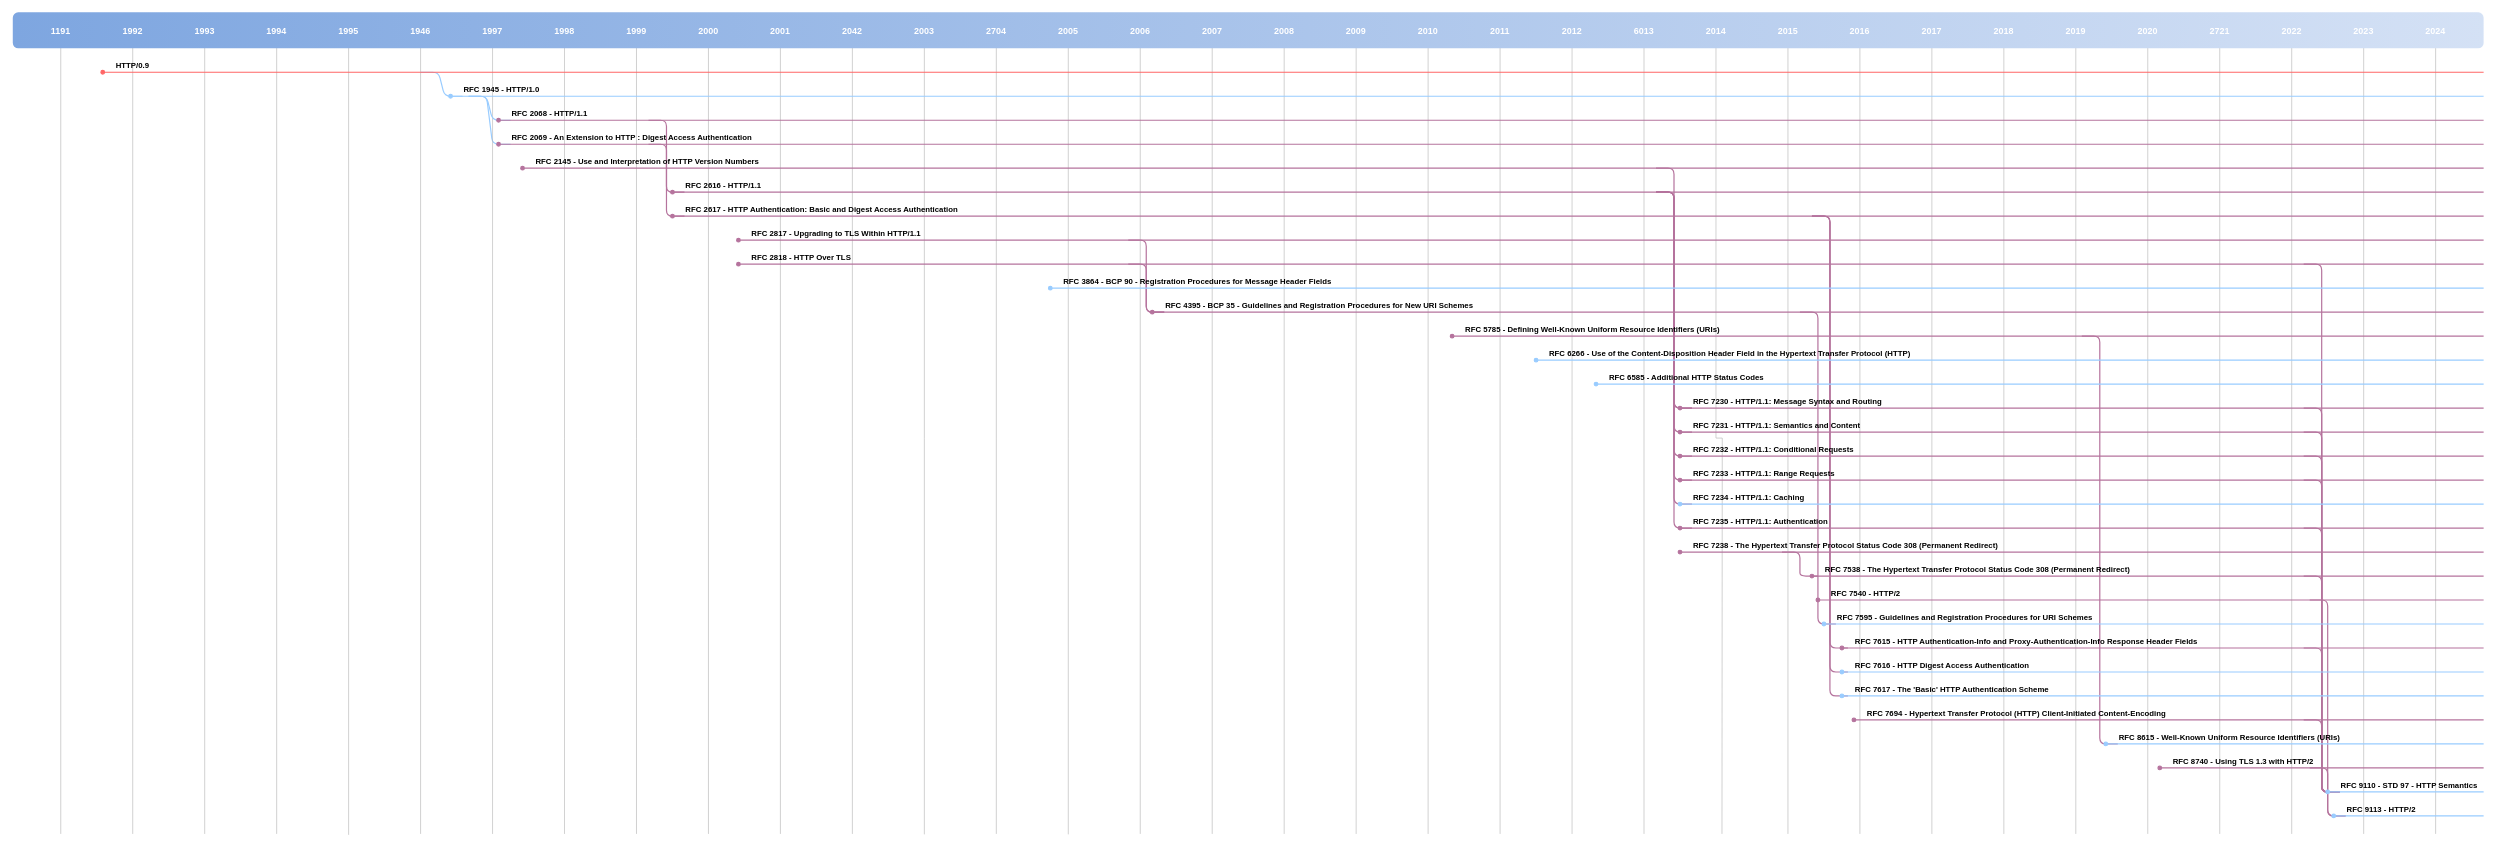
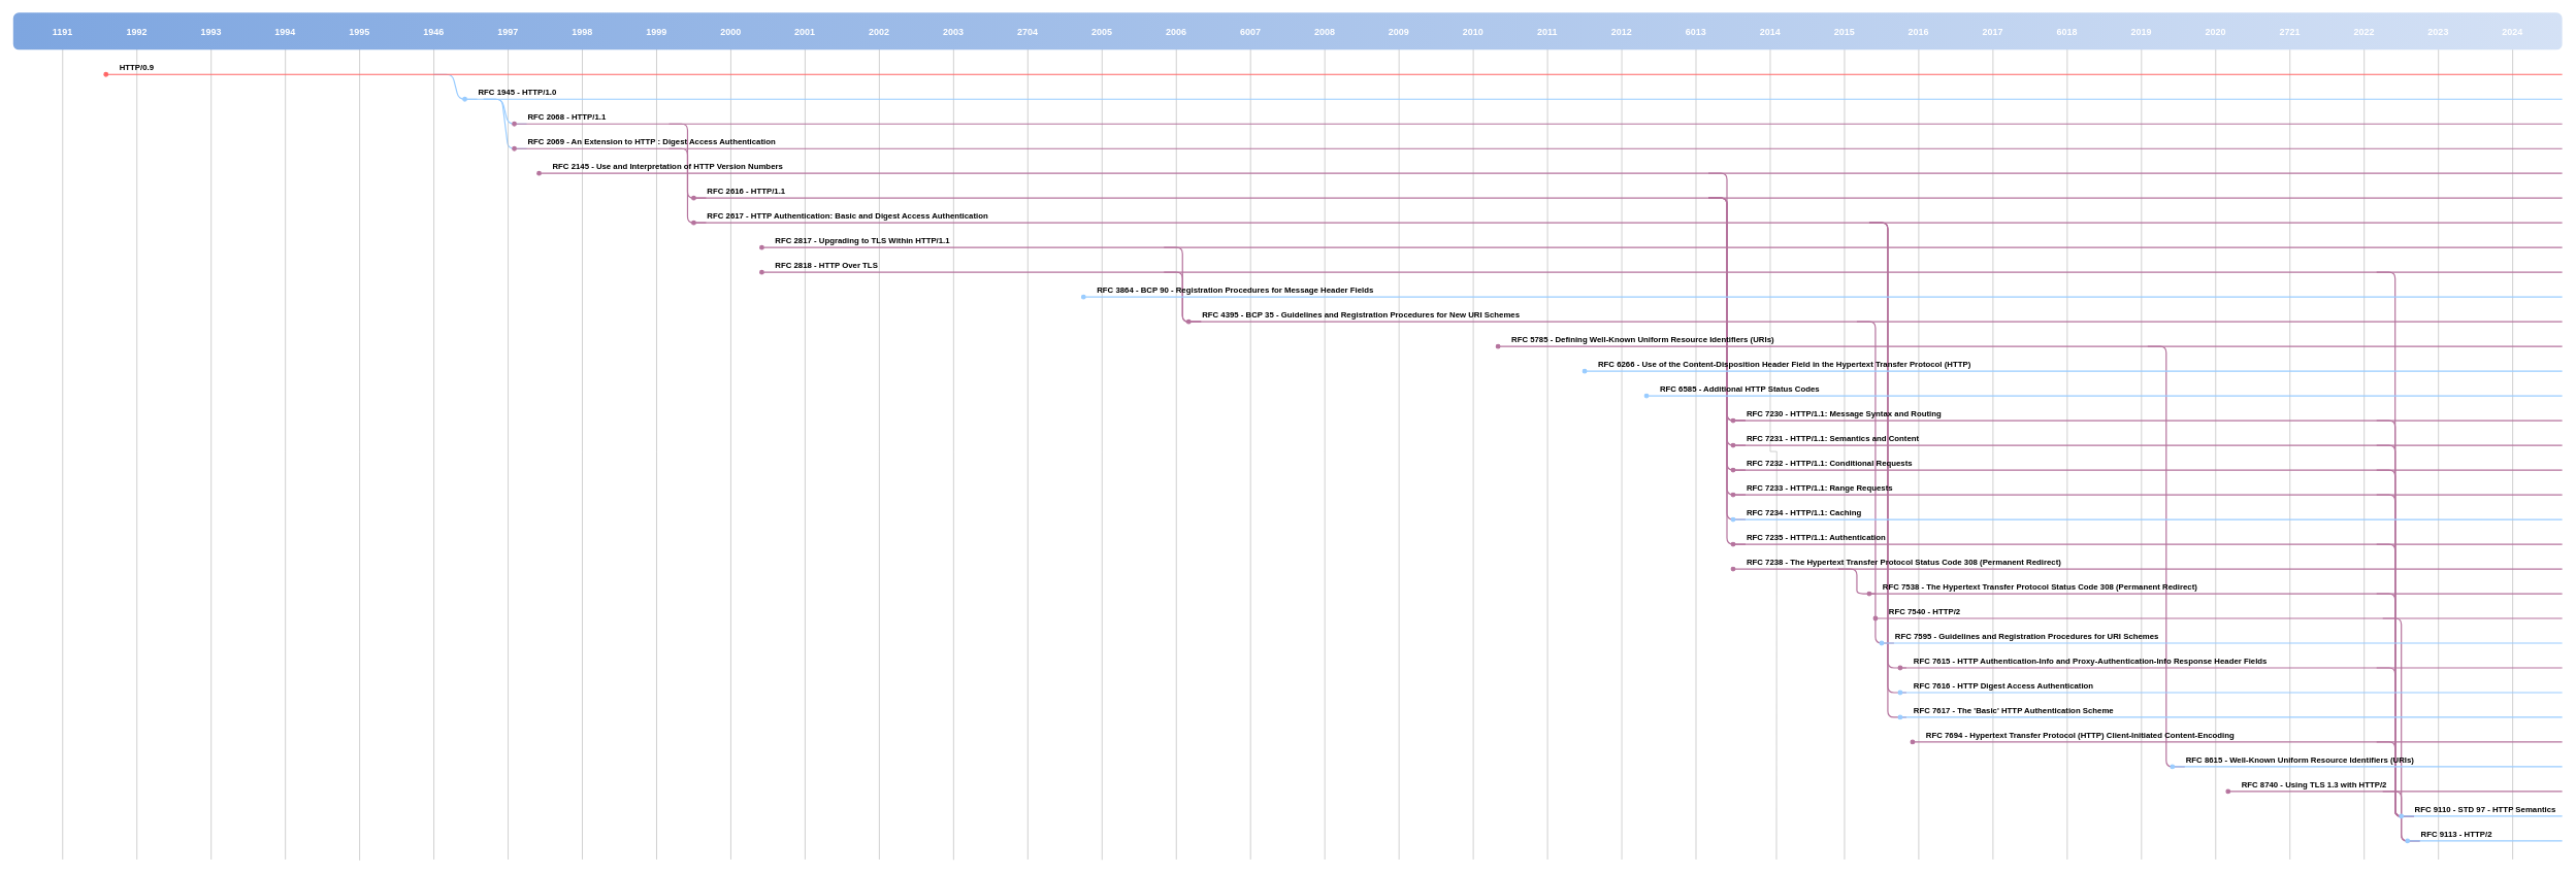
- <mxCell id="95" value="2042" style="rounded=0;whiteSpace=wrap;html=1;fillColor=none;fontColor=#FFFFFF;fontSize=15;fontStyle=1;strokeColor=none;" parent="1" vertex="1"><mxGeometry x="1360" y="30" width="120" height="40" as="geometry" /></mxCell>
+ <mxCell id="95" value="2002" style="rounded=0;whiteSpace=wrap;html=1;fillColor=none;fontColor=#FFFFFF;fontSize=15;fontStyle=1;strokeColor=none;" parent="1" vertex="1"><mxGeometry x="1360" y="30" width="120" height="40" as="geometry" /></mxCell>
- <mxCell id="78" value="2007" style="rounded=0;whiteSpace=wrap;html=1;fillColor=none;fontColor=#FFFFFF;fontSize=15;fontStyle=1;strokeColor=none;" parent="1" vertex="1"><mxGeometry x="1960" y="30" width="120" height="40" as="geometry" /></mxCell>
+ <mxCell id="78" value="6007" style="rounded=0;whiteSpace=wrap;html=1;fillColor=none;fontColor=#FFFFFF;fontSize=15;fontStyle=1;strokeColor=none;" parent="1" vertex="1"><mxGeometry x="1960" y="30" width="120" height="40" as="geometry" /></mxCell>
- <mxCell id="80" value="2018" style="rounded=0;whiteSpace=wrap;html=1;fillColor=none;fontColor=#FFFFFF;fontSize=15;fontStyle=1;strokeColor=none;" parent="1" vertex="1"><mxGeometry x="3280" y="30" width="120" height="40" as="geometry" /></mxCell>
+ <mxCell id="80" value="6018" style="rounded=0;whiteSpace=wrap;html=1;fillColor=none;fontColor=#FFFFFF;fontSize=15;fontStyle=1;strokeColor=none;" parent="1" vertex="1"><mxGeometry x="3280" y="30" width="120" height="40" as="geometry" /></mxCell>
